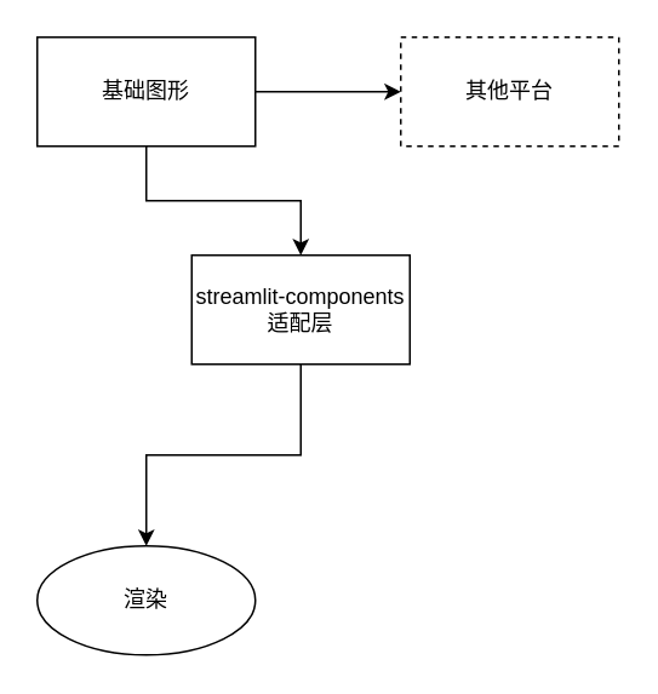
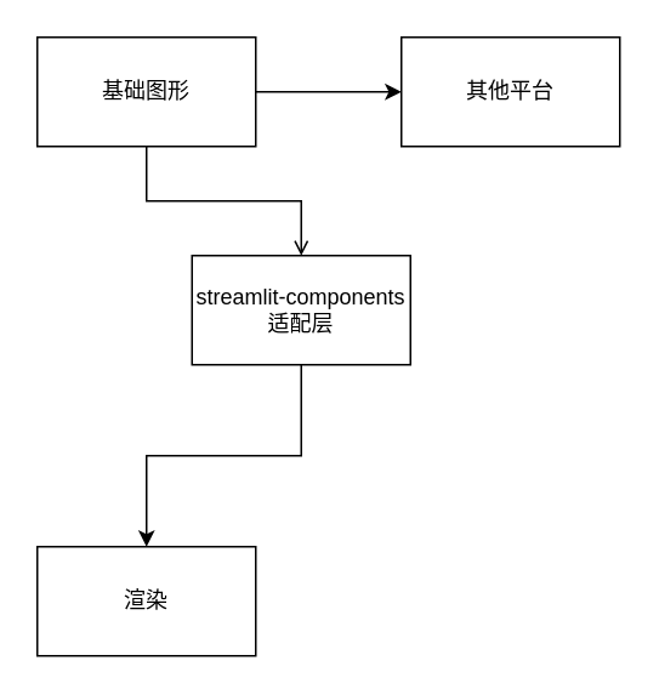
- <mxCell id="8" value="其他平台" style="whiteSpace=wrap;html=1;rounded=0;dashed=1;" vertex="1" parent="1"><mxGeometry x="220" y="20" width="120" height="60" as="geometry" /></mxCell>
+ <mxCell id="8" value="其他平台" style="whiteSpace=wrap;html=1;rounded=0;" vertex="1" parent="1"><mxGeometry x="220" y="20" width="120" height="60" as="geometry" /></mxCell>
- <mxCell id="2" value="" style="edgeStyle=orthogonalEdgeStyle;rounded=0;orthogonalLoop=1;jettySize=auto;html=1;fontColor=default;" edge="1" parent="1" source="4" target="6"><mxGeometry relative="1" as="geometry" /></mxCell>
+ <mxCell id="2" value="" style="edgeStyle=orthogonalEdgeStyle;rounded=0;orthogonalLoop=1;jettySize=auto;html=1;fontColor=default;endArrow=open;" edge="1" parent="1" source="4" target="6"><mxGeometry relative="1" as="geometry" /></mxCell>
- <mxCell id="7" value="渲染" style="ellipse;whiteSpace=wrap;html=1;" vertex="1" parent="1"><mxGeometry x="20" y="300" width="120" height="60" as="geometry" /></mxCell>
+ <mxCell id="7" value="渲染" style="whiteSpace=wrap;html=1;rounded=0;" vertex="1" parent="1"><mxGeometry x="20" y="300" width="120" height="60" as="geometry" /></mxCell>
